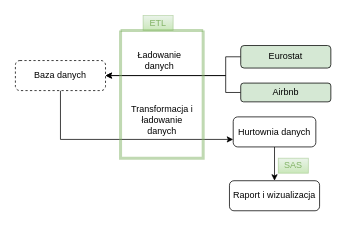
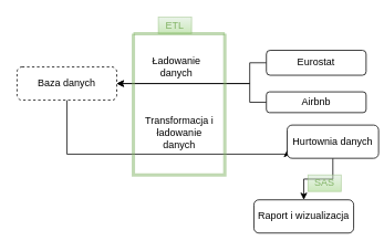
- <mxCell id="7" value="Eurostat" style="rounded=1;whiteSpace=wrap;html=1;fontSize=12;glass=0;strokeWidth=1;shadow=0;fillColor=#d5e8d4;" parent="1" vertex="1"><mxGeometry x="320" y="60" width="120" height="30" as="geometry" /></mxCell>
+ <mxCell id="7" value="Eurostat" style="rounded=1;whiteSpace=wrap;html=1;fontSize=12;glass=0;strokeWidth=1;shadow=0;" parent="1" vertex="1"><mxGeometry x="320" y="60" width="120" height="30" as="geometry" /></mxCell>
- <mxCell id="3" value="Airbnb" style="rounded=1;whiteSpace=wrap;html=1;fontSize=12;glass=0;strokeWidth=1;shadow=0;fillColor=#d5e8d4;" parent="1" vertex="1"><mxGeometry x="320" y="110" width="120" height="25" as="geometry" /></mxCell>
+ <mxCell id="3" value="Airbnb" style="rounded=1;whiteSpace=wrap;html=1;fontSize=12;glass=0;strokeWidth=1;shadow=0;" parent="1" vertex="1"><mxGeometry x="320" y="110" width="120" height="25" as="geometry" /></mxCell>
- <mxCell id="9" value="Hurtownia danych&lt;br&gt;" style="rounded=1;whiteSpace=wrap;html=1;" vertex="1" parent="1"><mxGeometry x="310" y="155" width="110" height="40" as="geometry" /></mxCell>
+ <mxCell id="9" value="Hurtownia danych&lt;br&gt;" style="rounded=1;whiteSpace=wrap;html=1;" vertex="1" parent="1"><mxGeometry x="345" y="150" width="110" height="40" as="geometry" /></mxCell>
